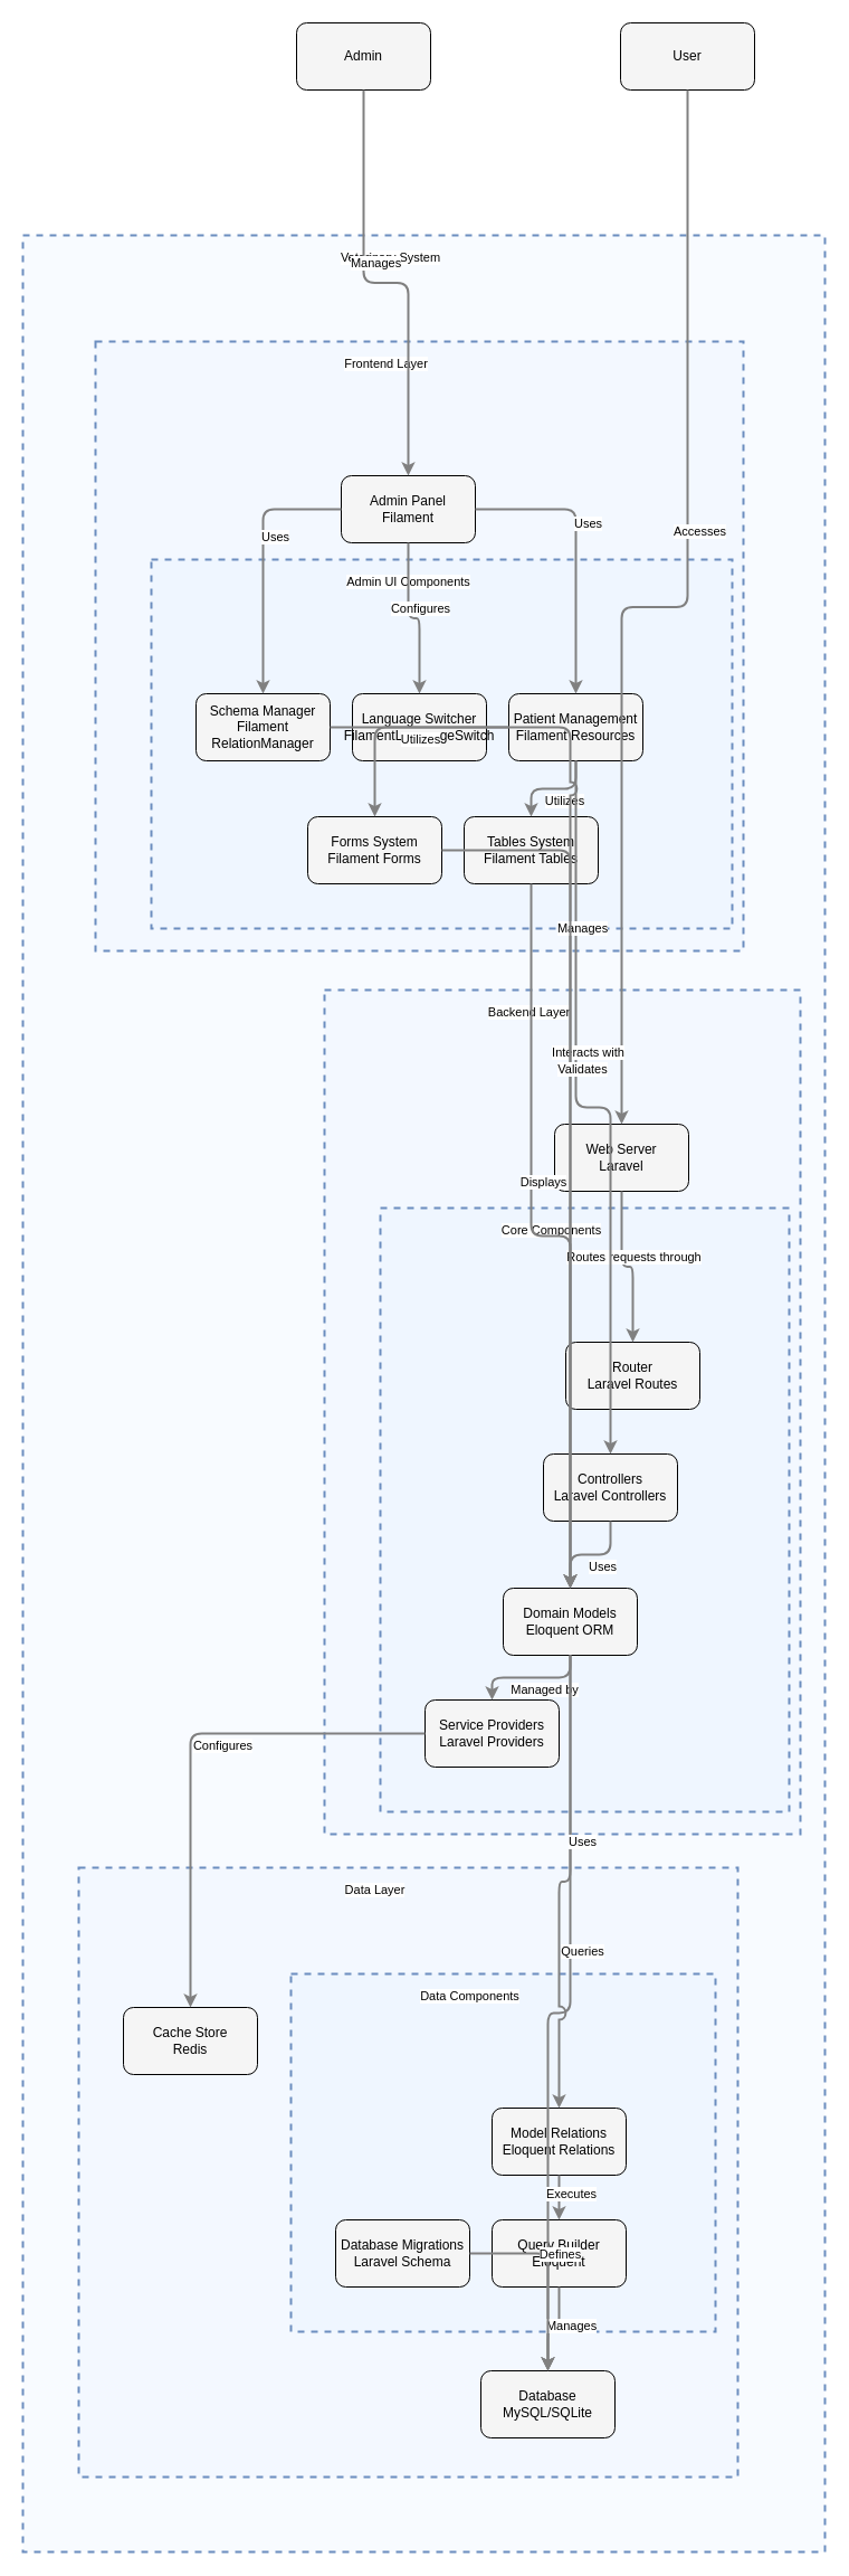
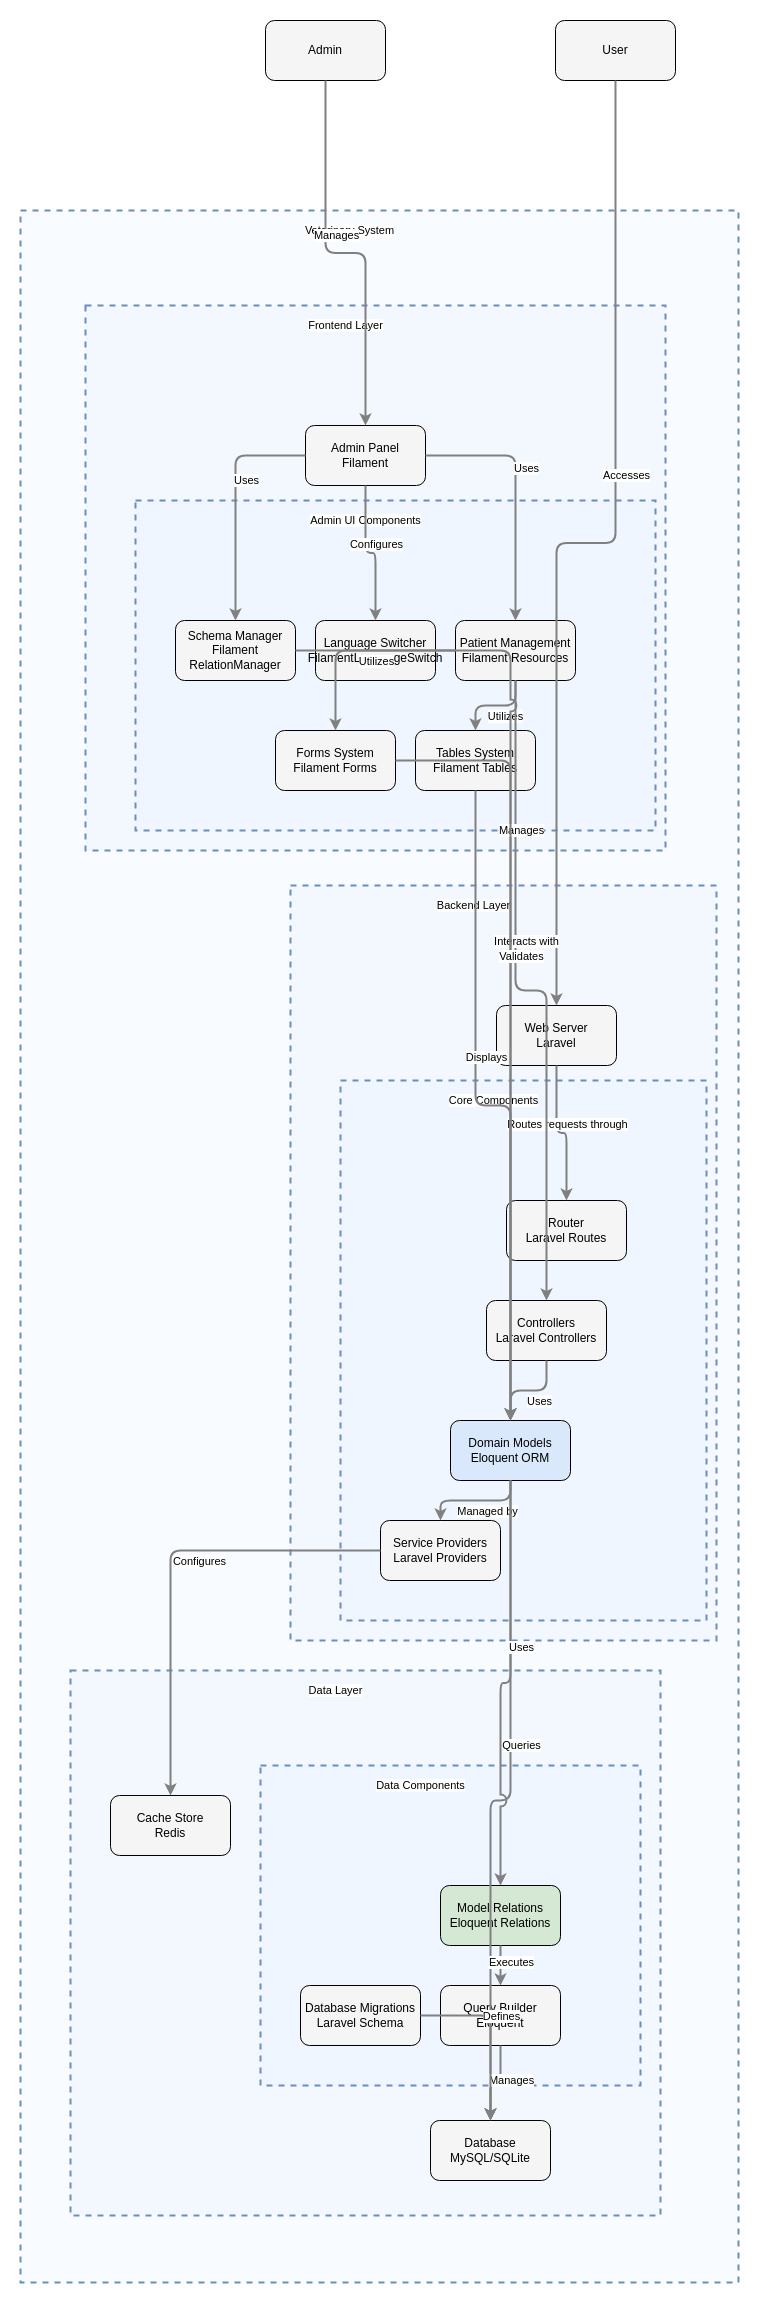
- <mxCell id="29" value="Domain Models&lt;br&gt;Eloquent ORM" style="rounded=1;whiteSpace=wrap;html=1;fillColor=#f5f5f5" vertex="1" parent="4"><mxGeometry x="110" y="340" width="120" height="60" as="geometry" /></mxCell>
+ <mxCell id="29" value="Domain Models&lt;br&gt;Eloquent ORM" style="rounded=1;whiteSpace=wrap;html=1;fillColor=#dae8fc;" vertex="1" parent="4"><mxGeometry x="110" y="340" width="120" height="60" as="geometry" /></mxCell>
- <mxCell id="32" value="Model Relations&lt;br&gt;Eloquent Relations" style="rounded=1;whiteSpace=wrap;html=1;fillColor=#f5f5f5" vertex="1" parent="2"><mxGeometry x="180" y="120" width="120" height="60" as="geometry" /></mxCell>
+ <mxCell id="32" value="Model Relations&lt;br&gt;Eloquent Relations" style="rounded=1;whiteSpace=wrap;html=1;fillColor=#d5e8d4;" vertex="1" parent="2"><mxGeometry x="180" y="120" width="120" height="60" as="geometry" /></mxCell>
